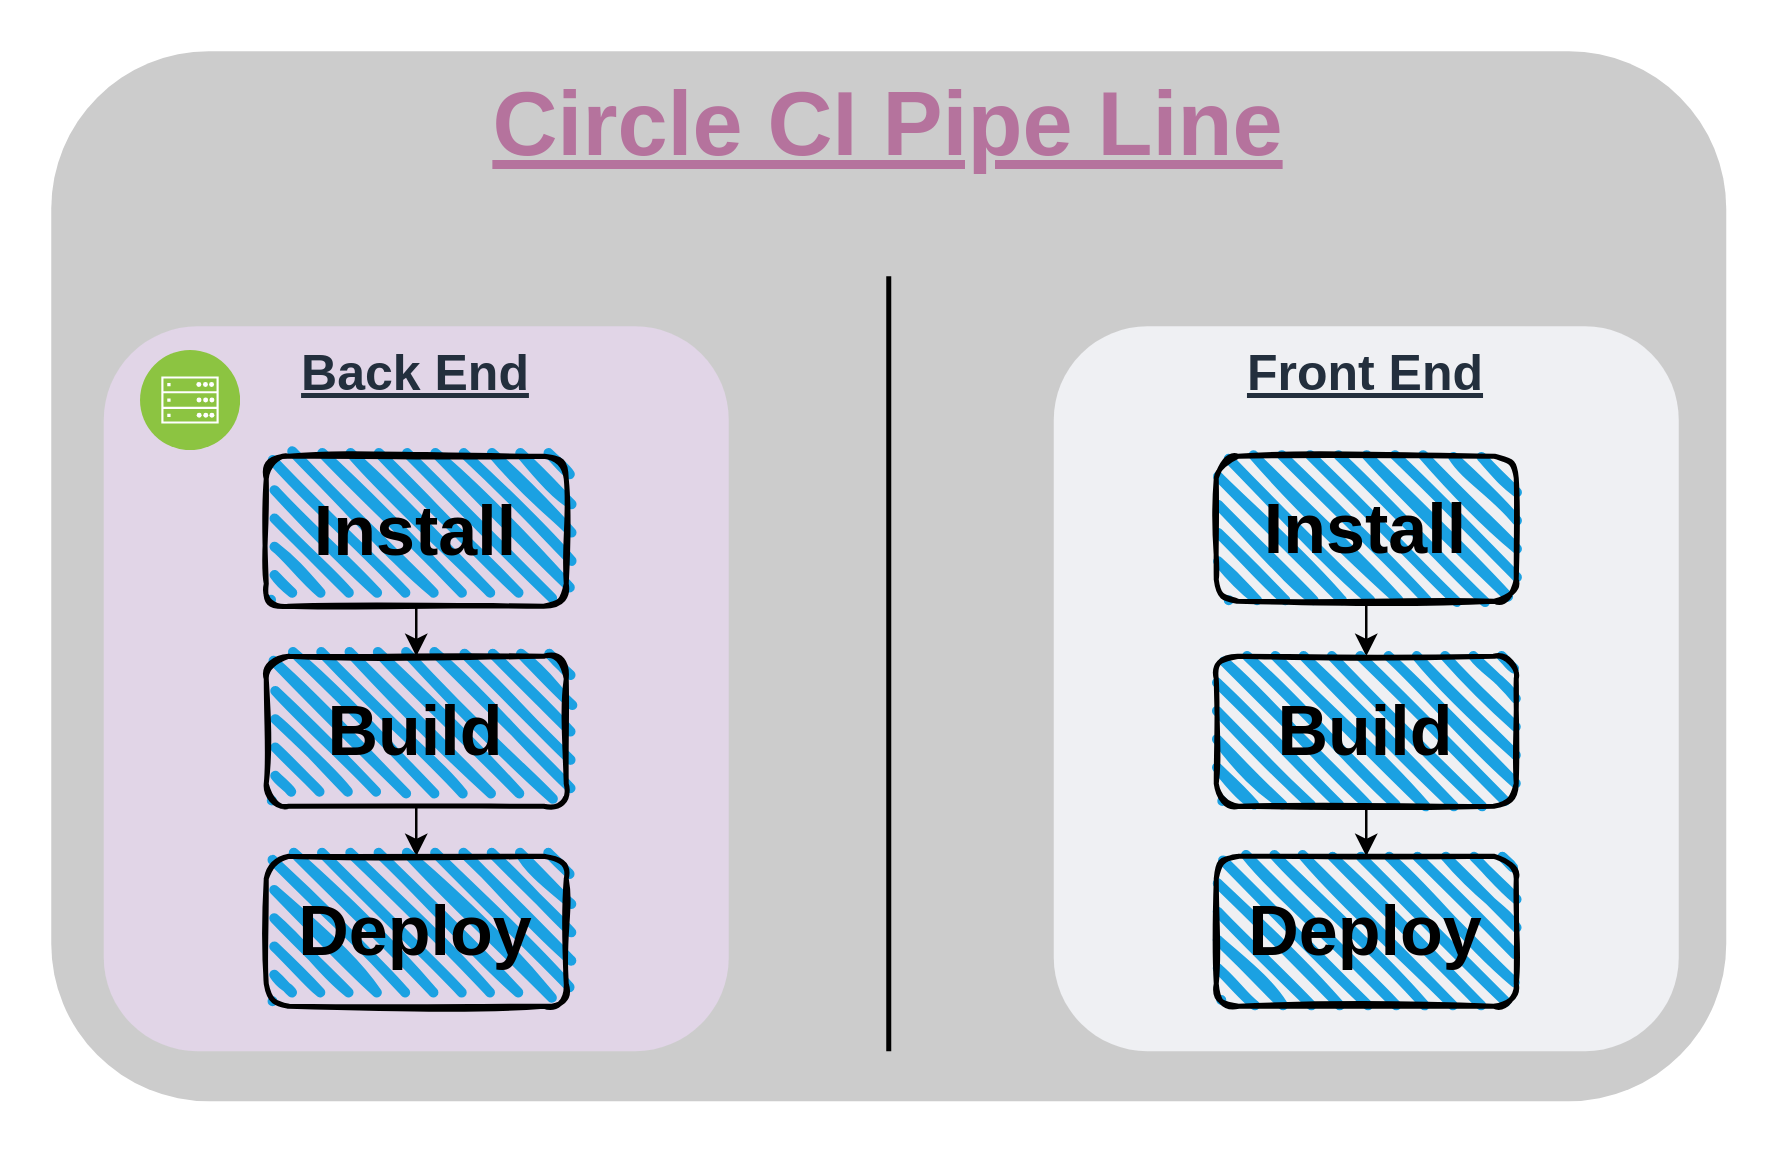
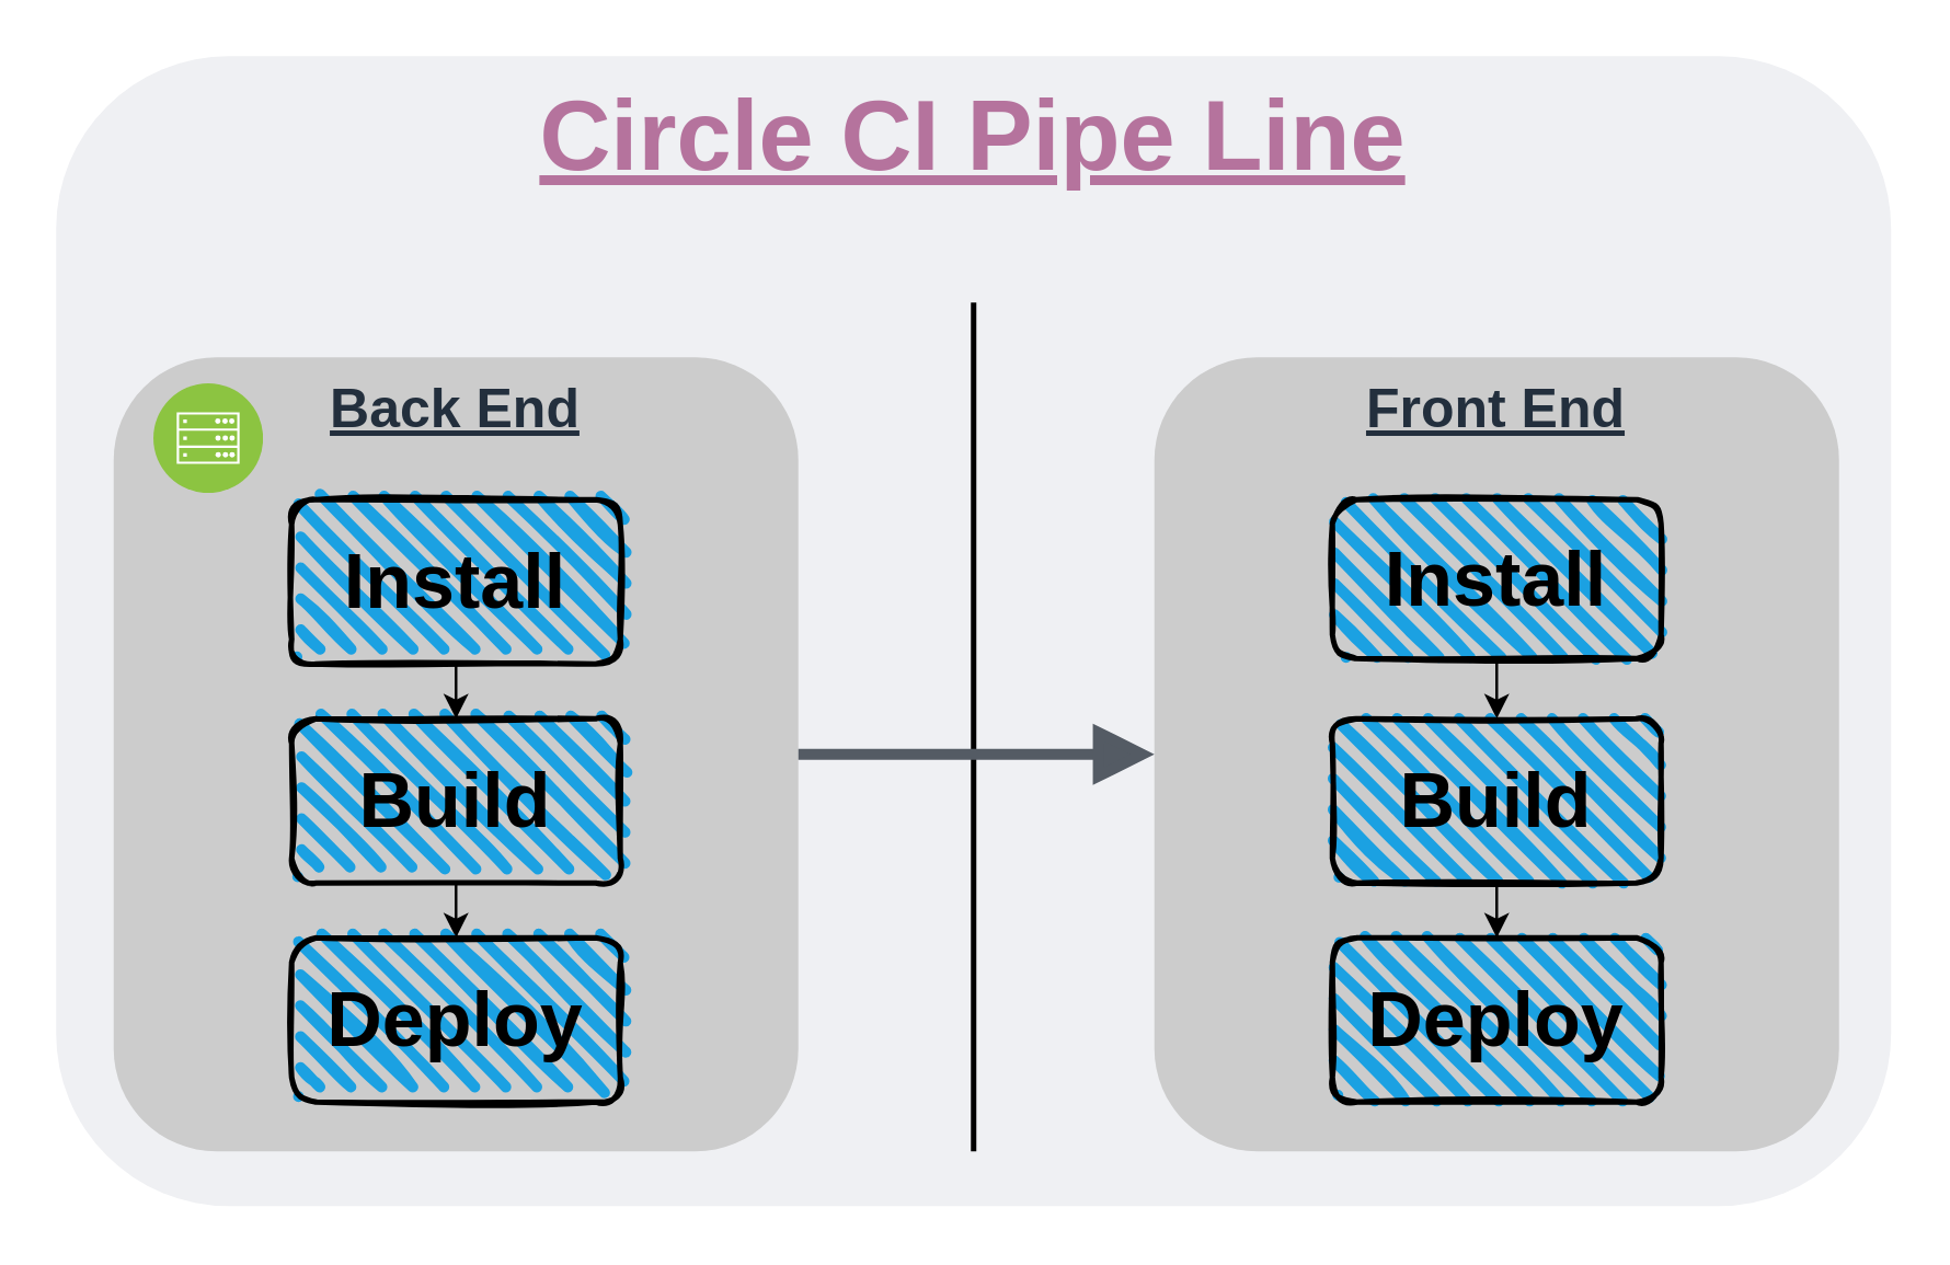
- <mxCell id="2" value="Circle CI Pipe Line" style="fillColor=#cccccc;strokeColor=none;dashed=0;verticalAlign=top;fontStyle=5;fontColor=#B5739D;rounded=1;fontSize=36;" vertex="1" parent="1"><mxGeometry x="20" y="20" width="670" height="420" as="geometry" /></mxCell>
+ <mxCell id="2" value="Circle CI Pipe Line" style="fillColor=#EFF0F3;strokeColor=none;dashed=0;verticalAlign=top;fontStyle=5;fontColor=#B5739D;rounded=1;fontSize=36;" vertex="1" parent="1"><mxGeometry x="20" y="20" width="670" height="420" as="geometry" /></mxCell>
- <mxCell id="4" value="Back End" style="fillColor=#e1d5e7;strokeColor=none;dashed=0;verticalAlign=top;fontStyle=5;fontColor=#232F3D;rounded=1;fontSize=20;" vertex="1" parent="1"><mxGeometry x="41" y="130" width="250" height="290" as="geometry" /></mxCell>
+ <mxCell id="4" value="Back End" style="fillColor=#CCCCCC;strokeColor=none;dashed=0;verticalAlign=top;fontStyle=5;fontColor=#232F3D;rounded=1;fontSize=20;" vertex="1" parent="1"><mxGeometry x="41" y="130" width="250" height="290" as="geometry" /></mxCell>
- <mxCell id="5" value="Front End" style="fillColor=#eff0f3;strokeColor=none;dashed=0;verticalAlign=top;fontStyle=5;fontColor=#232F3D;rounded=1;fontSize=20;" vertex="1" parent="1"><mxGeometry x="421" y="130" width="250" height="290" as="geometry" /></mxCell>
+ <mxCell id="5" value="Front End" style="fillColor=#CCCCCC;strokeColor=none;dashed=0;verticalAlign=top;fontStyle=5;fontColor=#232F3D;rounded=1;fontSize=20;" vertex="1" parent="1"><mxGeometry x="421" y="130" width="250" height="290" as="geometry" /></mxCell>
+ <mxCell id="19" value="" style="edgeStyle=orthogonalEdgeStyle;html=1;endArrow=block;elbow=vertical;startArrow=none;endFill=1;strokeColor=#545B64;rounded=0;fontSize=36;fontColor=#000000;exitX=1;exitY=0.5;exitDx=0;exitDy=0;entryX=0;entryY=0.5;entryDx=0;entryDy=0;endSize=12;startSize=12;jumpSize=12;strokeWidth=4;" edge="1" parent="1" source="4" target="5"><mxGeometry width="100" relative="1" as="geometry"><mxPoint x="261" y="240" as="sourcePoint" /><mxPoint x="361" y="240" as="targetPoint" /><Array as="points"><mxPoint x="361" y="275" /><mxPoint x="361" y="275" /></Array></mxGeometry></mxCell>
